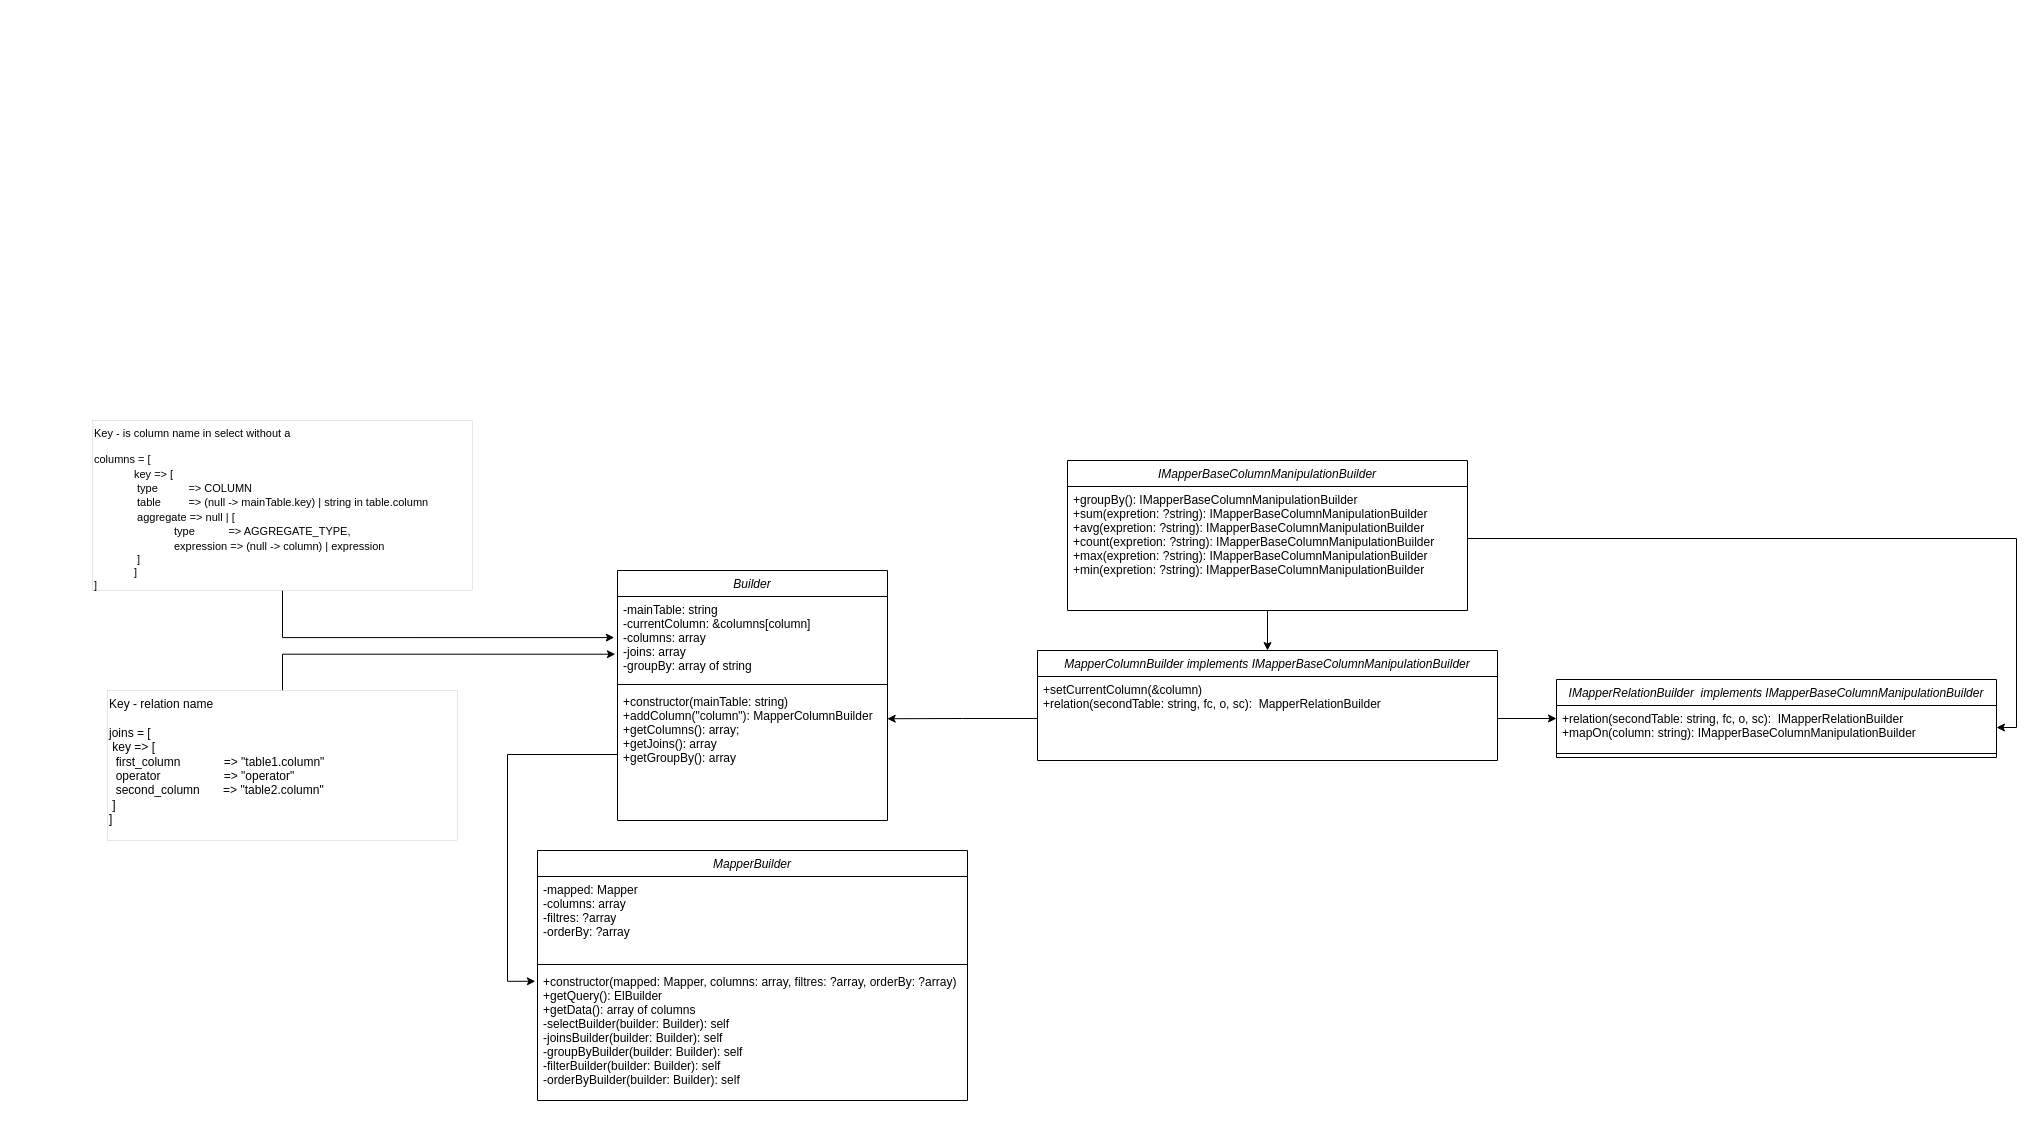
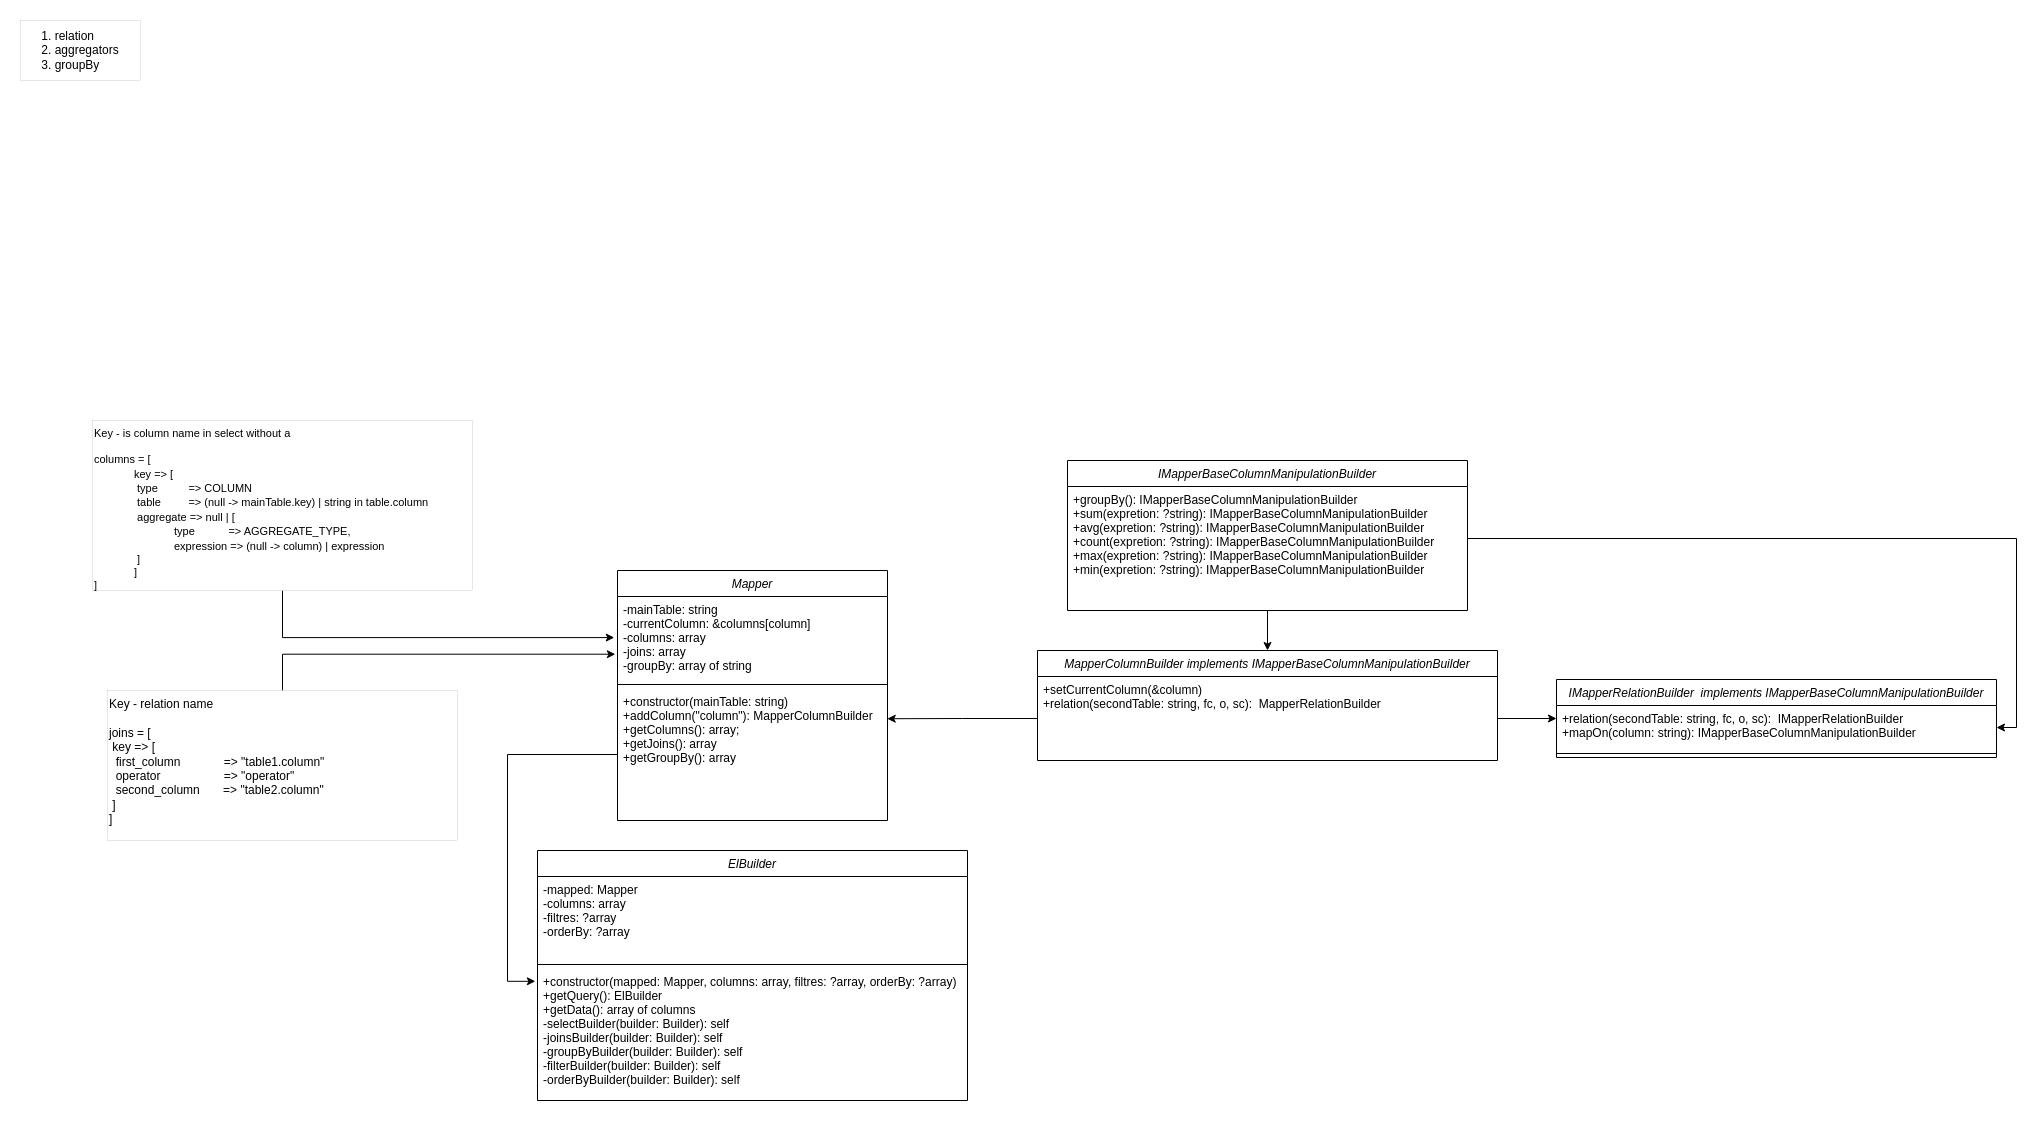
+ <mxCell id="10" value="&lt;div style=&quot;text-align: left&quot;&gt;&lt;span&gt;1. relation&lt;/span&gt;&lt;/div&gt;&lt;div style=&quot;text-align: left&quot;&gt;&lt;span&gt;2. aggregators&lt;/span&gt;&lt;/div&gt;&lt;div style=&quot;text-align: left&quot;&gt;&lt;span&gt;3. groupBy&lt;/span&gt;&lt;/div&gt;" style="whiteSpace=wrap;html=1;labelBackgroundColor=none;fontSize=12;fontColor=none;strokeWidth=0;" vertex="1" parent="1"><mxGeometry x="20" y="20" width="120" height="60" as="geometry" /></mxCell>
- <mxCell id="2" value="Builder" style="swimlane;fontStyle=2;align=center;verticalAlign=top;childLayout=stackLayout;horizontal=1;startSize=26;horizontalStack=0;resizeParent=1;resizeLast=0;collapsible=1;marginBottom=0;rounded=0;shadow=0;strokeWidth=1;" parent="1" vertex="1"><mxGeometry x="617" y="570" width="270" height="250" as="geometry"><mxRectangle x="230" y="140" width="160" height="26" as="alternateBounds" /></mxGeometry></mxCell>
+ <mxCell id="2" value="Mapper" style="swimlane;fontStyle=2;align=center;verticalAlign=top;childLayout=stackLayout;horizontal=1;startSize=26;horizontalStack=0;resizeParent=1;resizeLast=0;collapsible=1;marginBottom=0;rounded=0;shadow=0;strokeWidth=1;" parent="1" vertex="1"><mxGeometry x="617" y="570" width="270" height="250" as="geometry"><mxRectangle x="230" y="140" width="160" height="26" as="alternateBounds" /></mxGeometry></mxCell>
- <mxCell id="11" value="MapperBuilder" style="swimlane;fontStyle=2;align=center;verticalAlign=top;childLayout=stackLayout;horizontal=1;startSize=26;horizontalStack=0;resizeParent=1;resizeLast=0;collapsible=1;marginBottom=0;rounded=0;shadow=0;strokeWidth=1;" vertex="1" parent="1"><mxGeometry x="537" y="850" width="430" height="250" as="geometry"><mxRectangle x="230" y="140" width="160" height="26" as="alternateBounds" /></mxGeometry></mxCell>
+ <mxCell id="11" value="ElBuilder" style="swimlane;fontStyle=2;align=center;verticalAlign=top;childLayout=stackLayout;horizontal=1;startSize=26;horizontalStack=0;resizeParent=1;resizeLast=0;collapsible=1;marginBottom=0;rounded=0;shadow=0;strokeWidth=1;" vertex="1" parent="1"><mxGeometry x="537" y="850" width="430" height="250" as="geometry"><mxRectangle x="230" y="140" width="160" height="26" as="alternateBounds" /></mxGeometry></mxCell>
